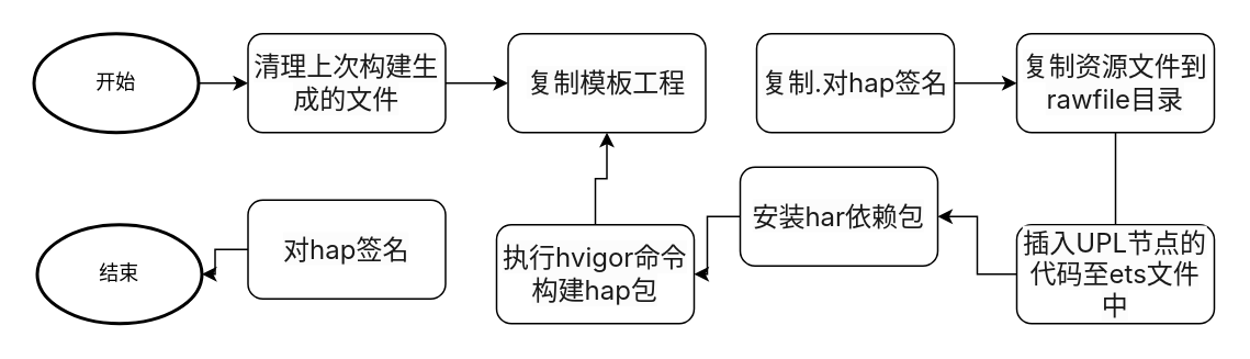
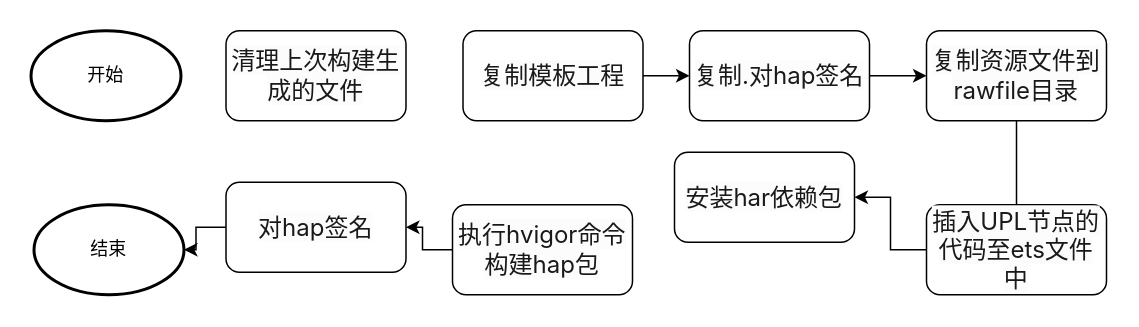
- <mxCell id="3" value="" style="endArrow=classic;html=1;rounded=0;exitX=1;exitY=0.5;exitDx=0;exitDy=0;exitPerimeter=0;" edge="1" parent="1" source="2" target="5"><mxGeometry width="50" height="50" relative="1" as="geometry"><mxPoint x="329" y="352" as="sourcePoint" /><mxPoint x="346" y="115" as="targetPoint" /></mxGeometry></mxCell>
- <mxCell id="4" value="" style="edgeStyle=orthogonalEdgeStyle;rounded=0;orthogonalLoop=1;jettySize=auto;html=1;" edge="1" parent="1" source="5" target="7"><mxGeometry relative="1" as="geometry" /></mxCell>
+ <mxCell id="6" value="" style="edgeStyle=orthogonalEdgeStyle;rounded=0;orthogonalLoop=1;jettySize=auto;html=1;" edge="1" parent="1" source="7" target="9"><mxGeometry relative="1" as="geometry" /></mxCell>
- <mxCell id="16" value="" style="edgeStyle=orthogonalEdgeStyle;rounded=0;orthogonalLoop=1;jettySize=auto;html=1;" edge="1" parent="1" source="17" target="7"><mxGeometry relative="1" as="geometry" /></mxCell>
+ <mxCell id="16" value="" style="edgeStyle=orthogonalEdgeStyle;rounded=0;orthogonalLoop=1;jettySize=auto;html=1;" edge="1" parent="1" source="17" target="19"><mxGeometry relative="1" as="geometry" /></mxCell>
- <mxCell id="14" value="" style="edgeStyle=orthogonalEdgeStyle;rounded=0;orthogonalLoop=1;jettySize=auto;html=1;" edge="1" parent="1" source="15" target="17"><mxGeometry relative="1" as="geometry" /></mxCell>
